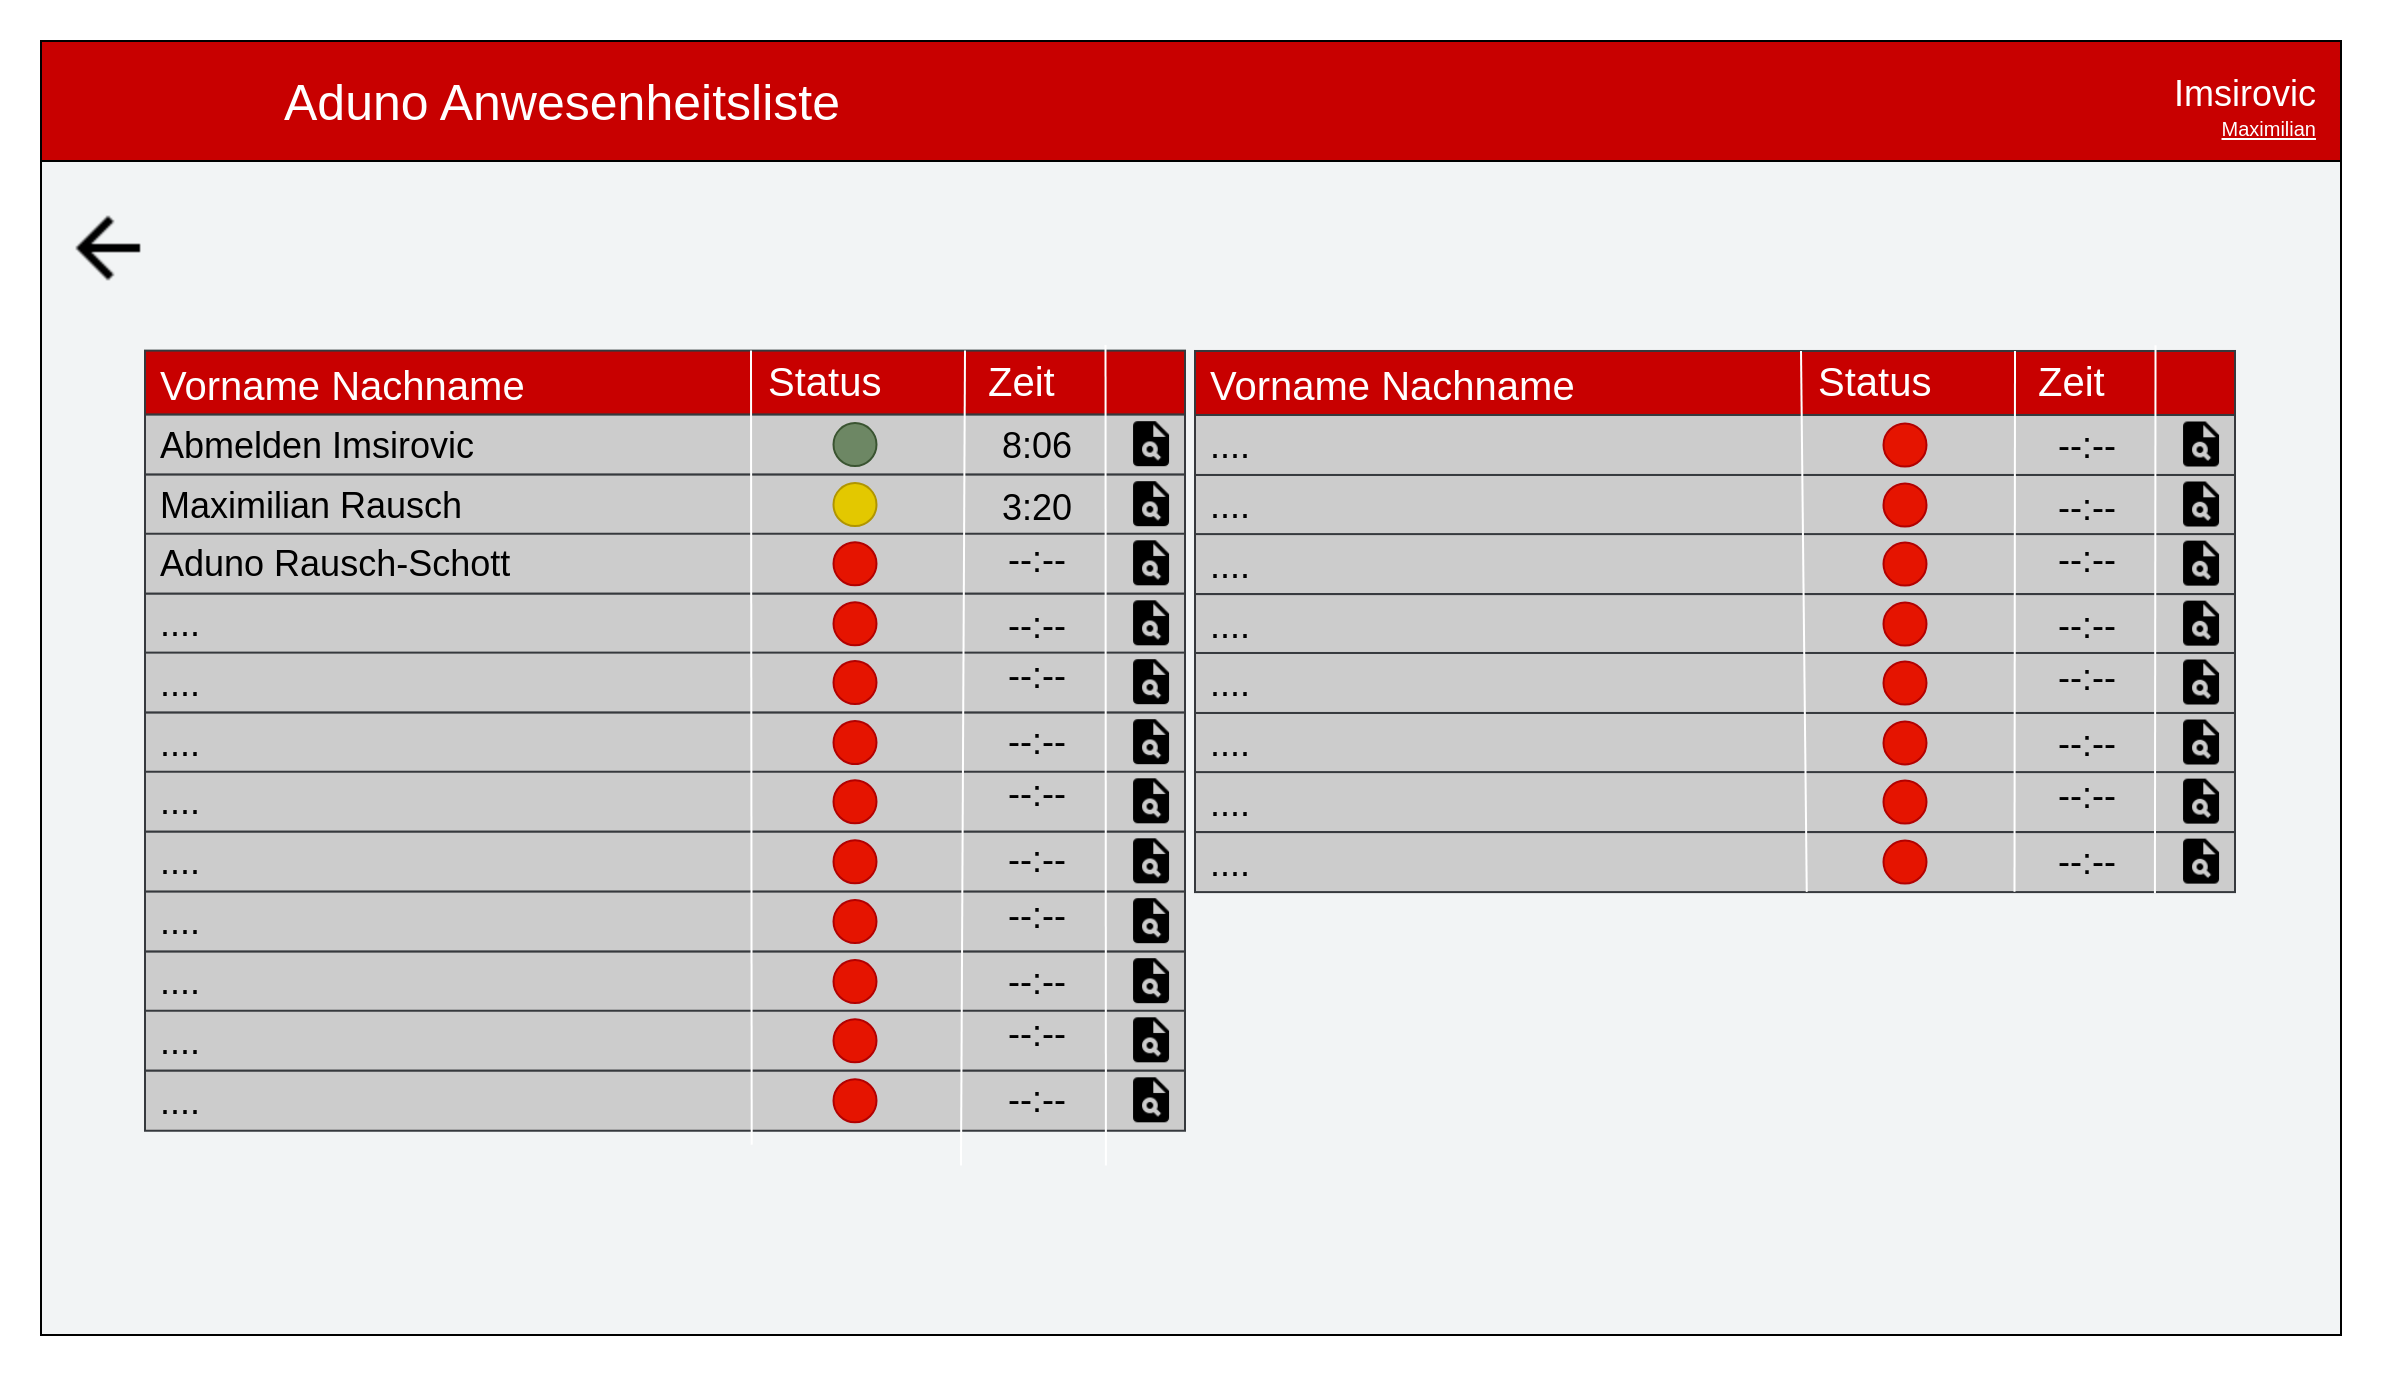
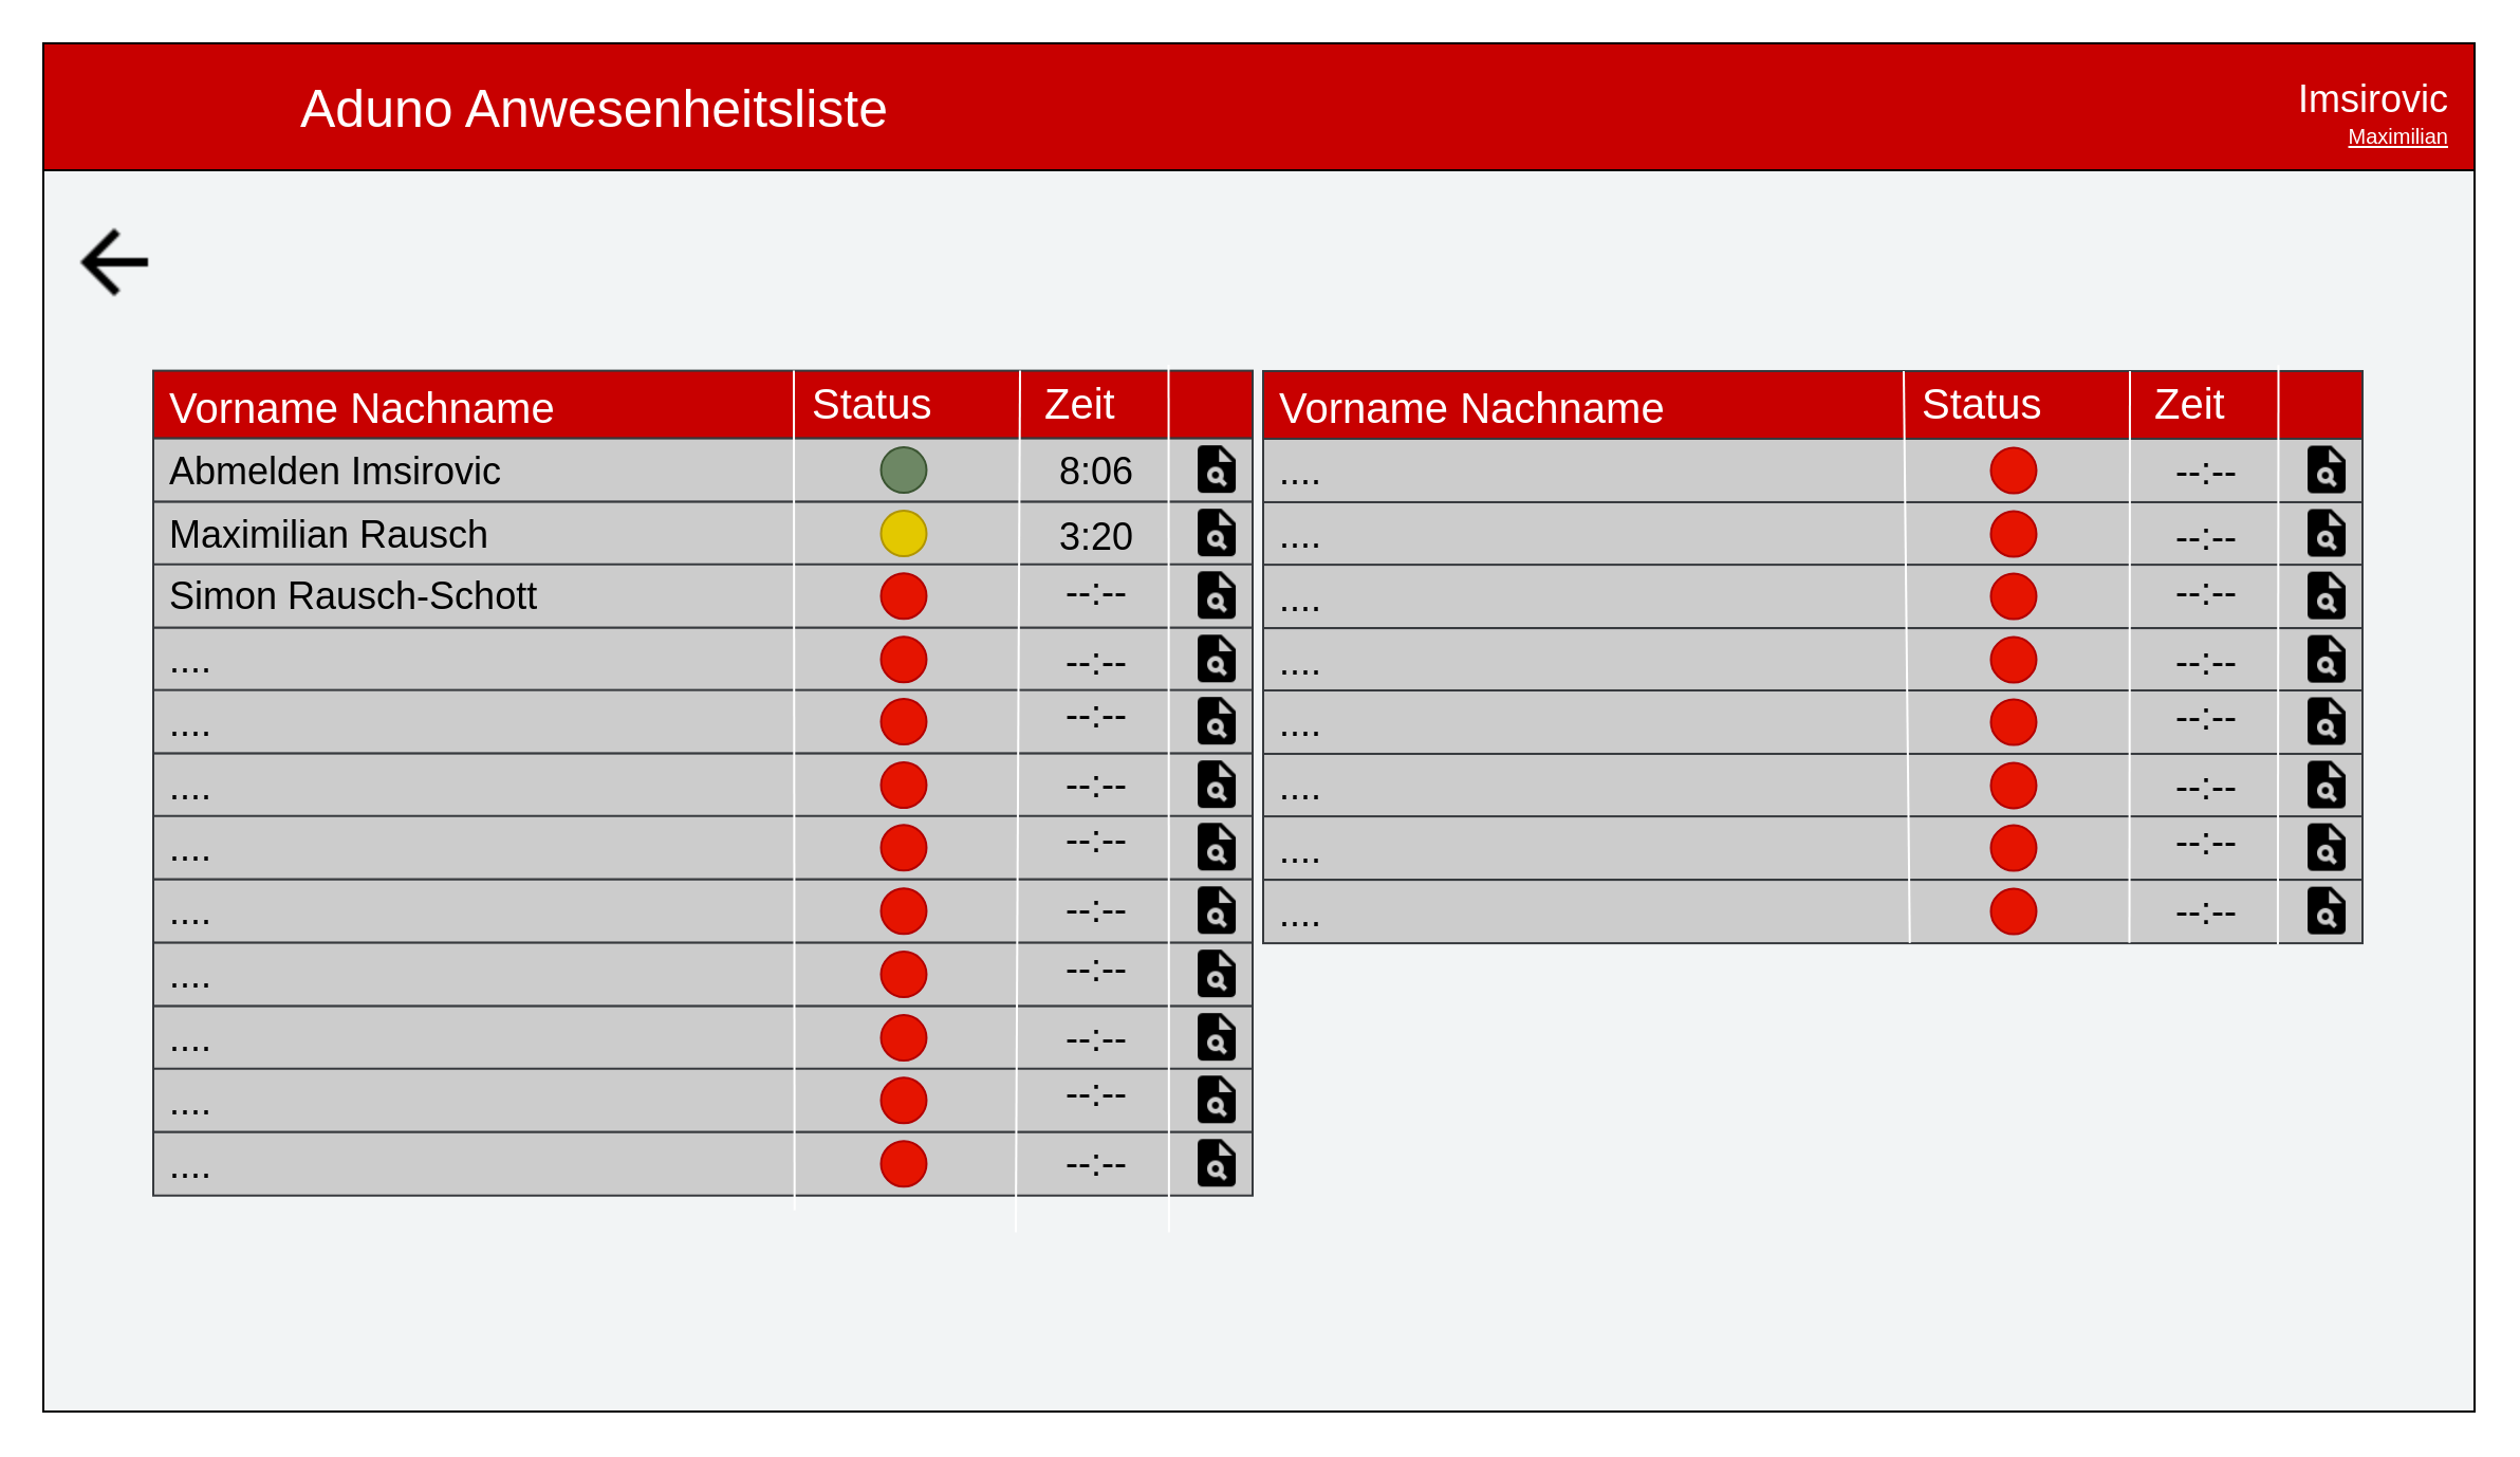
- <mxCell id="20" value="Aduno Rausch-Schott" style="text;html=1;strokeColor=none;fillColor=none;align=left;verticalAlign=middle;whiteSpace=wrap;rounded=0;fontSize=18;fontColor=#000000;" vertex="1" parent="1"><mxGeometry x="78" y="267.37" width="360" height="30" as="geometry" /></mxCell>
+ <mxCell id="20" value="Simon Rausch-Schott" style="text;html=1;strokeColor=none;fillColor=none;align=left;verticalAlign=middle;whiteSpace=wrap;rounded=0;fontSize=18;fontColor=#000000;" vertex="1" parent="1"><mxGeometry x="78" y="267.37" width="360" height="30" as="geometry" /></mxCell>
